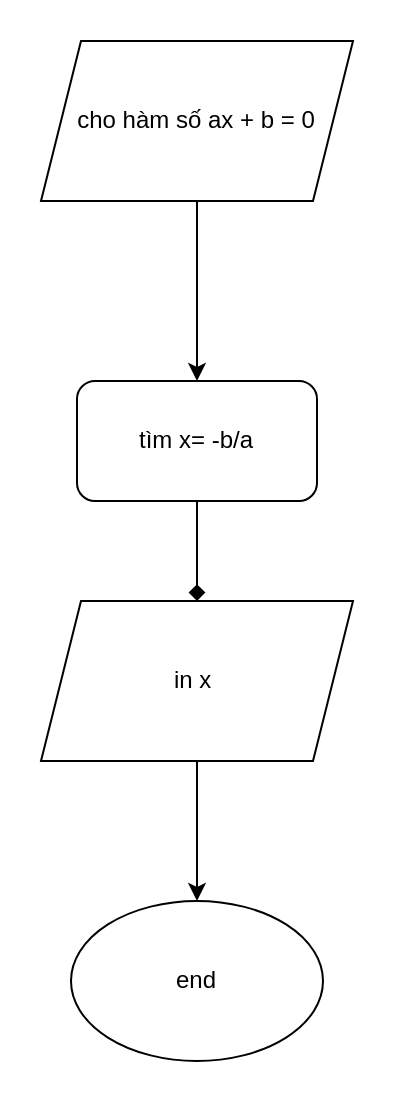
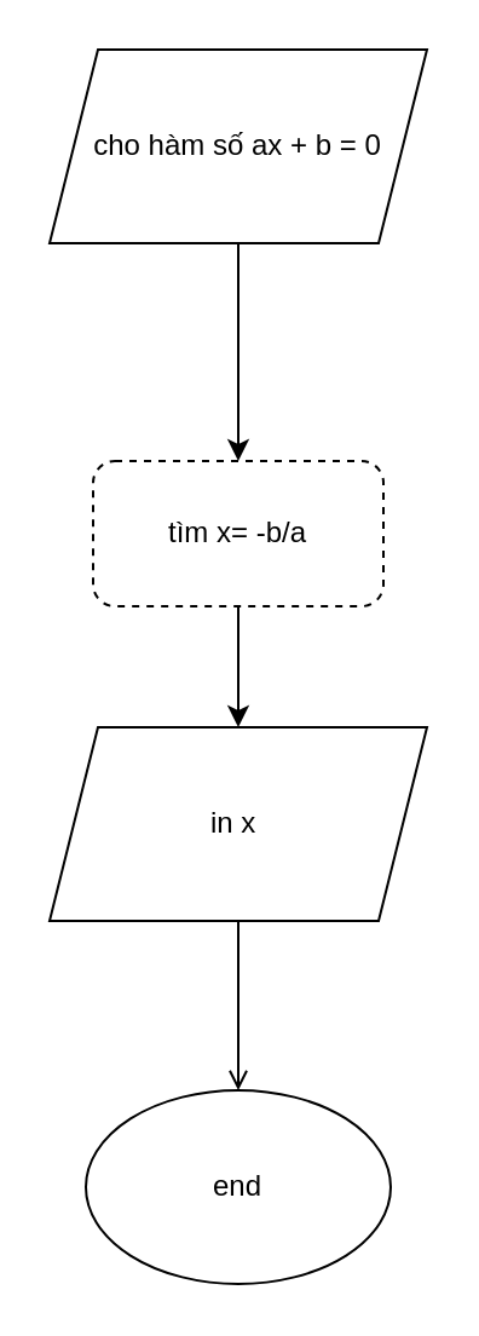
- <mxCell id="5" value="tìm x= -b/a" style="rounded=1;whiteSpace=wrap;html=1;" vertex="1" parent="1"><mxGeometry x="38" y="190" width="120" height="60" as="geometry" /></mxCell>
+ <mxCell id="5" value="tìm x= -b/a" style="rounded=1;whiteSpace=wrap;html=1;dashed=1;" vertex="1" parent="1"><mxGeometry x="38" y="190" width="120" height="60" as="geometry" /></mxCell>
- <mxCell id="4" value="" style="edgeStyle=orthogonalEdgeStyle;rounded=0;orthogonalLoop=1;jettySize=auto;html=1;endArrow=diamond;" edge="1" parent="1" source="5" target="8"><mxGeometry relative="1" as="geometry" /></mxCell>
+ <mxCell id="4" value="" style="edgeStyle=orthogonalEdgeStyle;rounded=0;orthogonalLoop=1;jettySize=auto;html=1;" edge="1" parent="1" source="5" target="8"><mxGeometry relative="1" as="geometry" /></mxCell>
- <mxCell id="7" value="" style="edgeStyle=orthogonalEdgeStyle;rounded=0;orthogonalLoop=1;jettySize=auto;html=1;" edge="1" parent="1" source="8" target="6"><mxGeometry relative="1" as="geometry" /></mxCell>
+ <mxCell id="7" value="" style="edgeStyle=orthogonalEdgeStyle;rounded=0;orthogonalLoop=1;jettySize=auto;html=1;endArrow=open;" edge="1" parent="1" source="8" target="6"><mxGeometry relative="1" as="geometry" /></mxCell>
